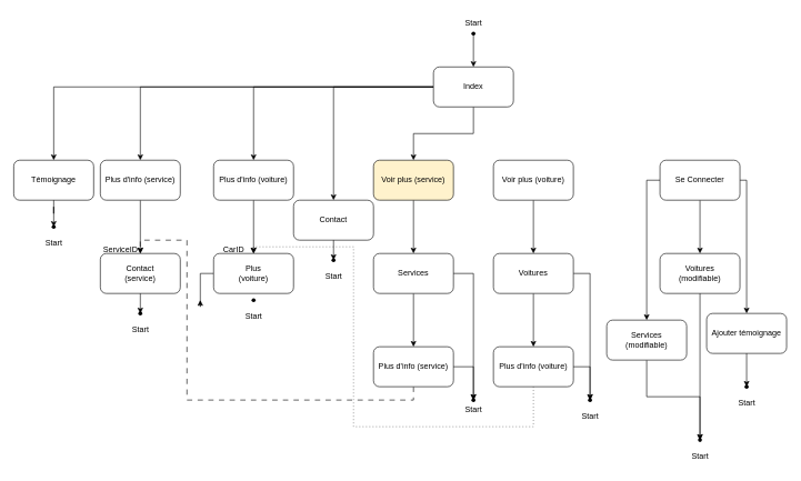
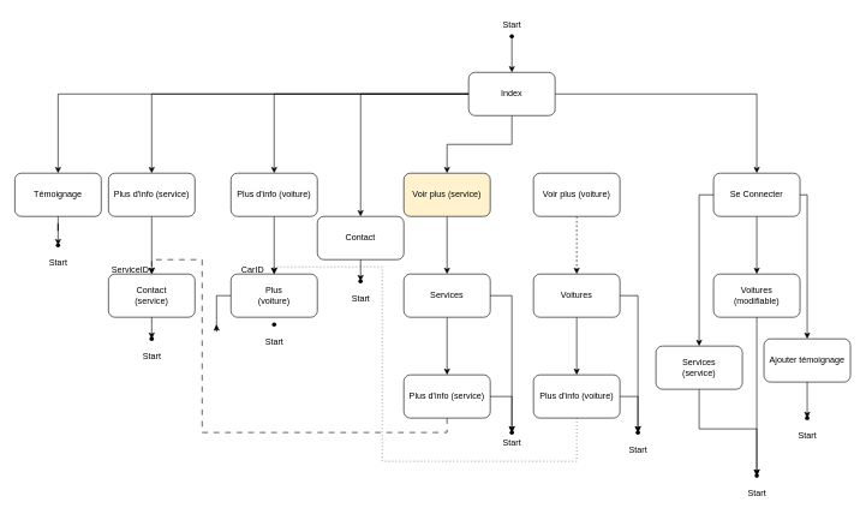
+ <mxCell id="6" value="" style="edgeStyle=orthogonalEdgeStyle;rounded=0;orthogonalLoop=1;jettySize=auto;html=1;" edge="1" parent="1" source="8" target="53"><mxGeometry relative="1" as="geometry" /></mxCell>
- <mxCell id="17" value="" style="edgeStyle=orthogonalEdgeStyle;rounded=0;orthogonalLoop=1;jettySize=auto;html=1;" edge="1" parent="1" source="18" target="23"><mxGeometry relative="1" as="geometry" /></mxCell>
+ <mxCell id="17" value="" style="edgeStyle=orthogonalEdgeStyle;rounded=0;orthogonalLoop=1;jettySize=auto;html=1;dashed=1;" edge="1" parent="1" source="18" target="23"><mxGeometry relative="1" as="geometry" /></mxCell>
- <mxCell id="55" value="Services&lt;br&gt;(modifiable)" style="whiteSpace=wrap;html=1;rounded=1;" vertex="1" parent="1"><mxGeometry x="910" y="480" width="120" height="60" as="geometry" /></mxCell>
+ <mxCell id="55" value="Services&lt;br&gt;(service)" style="whiteSpace=wrap;html=1;rounded=1;" vertex="1" parent="1"><mxGeometry x="910" y="480" width="120" height="60" as="geometry" /></mxCell>
